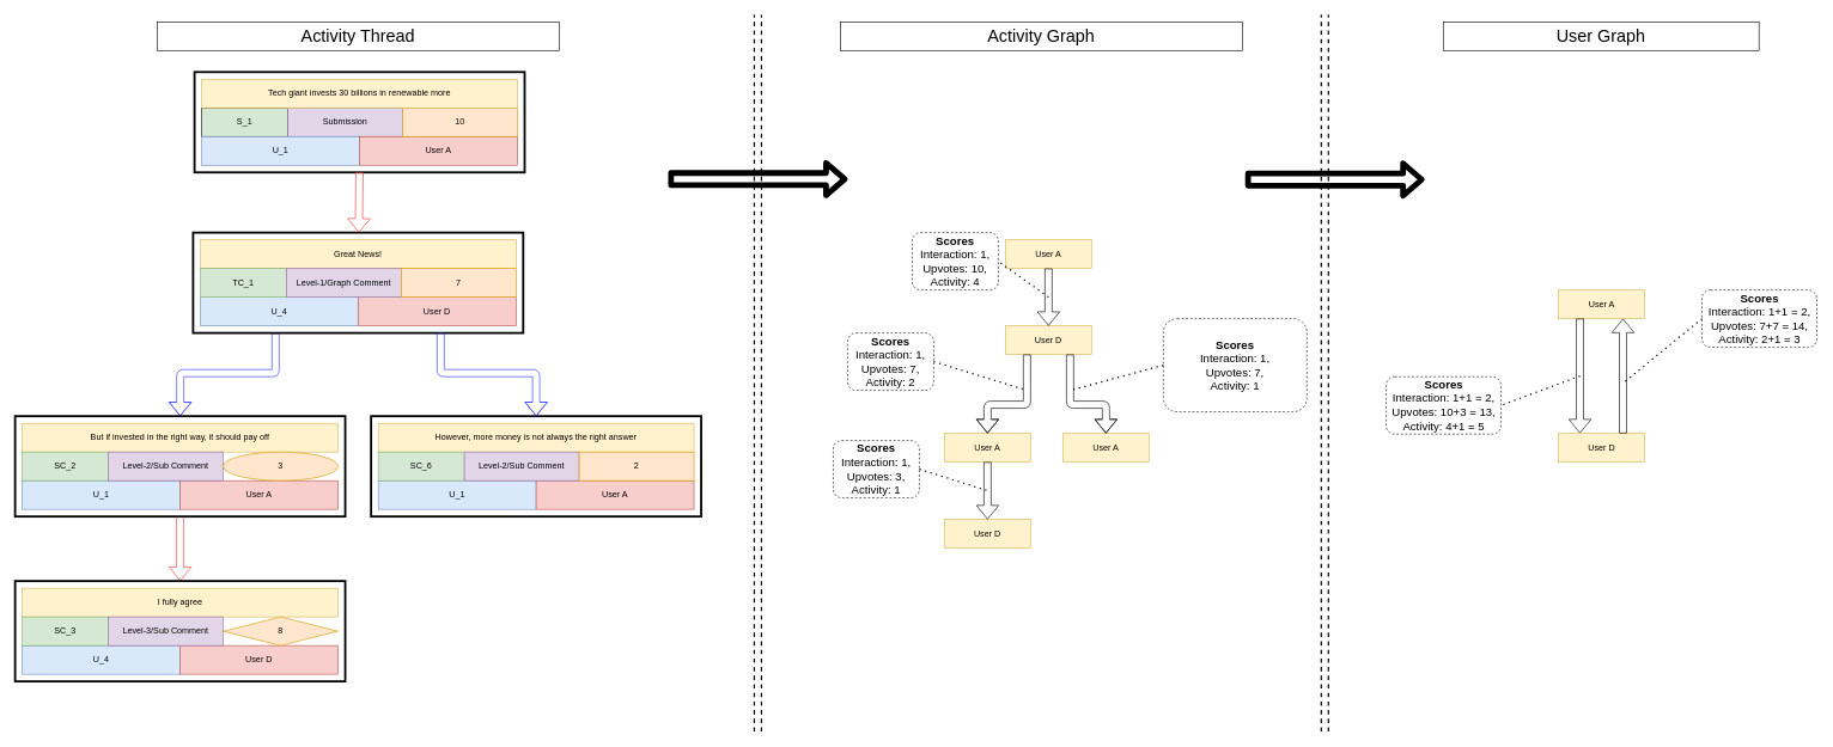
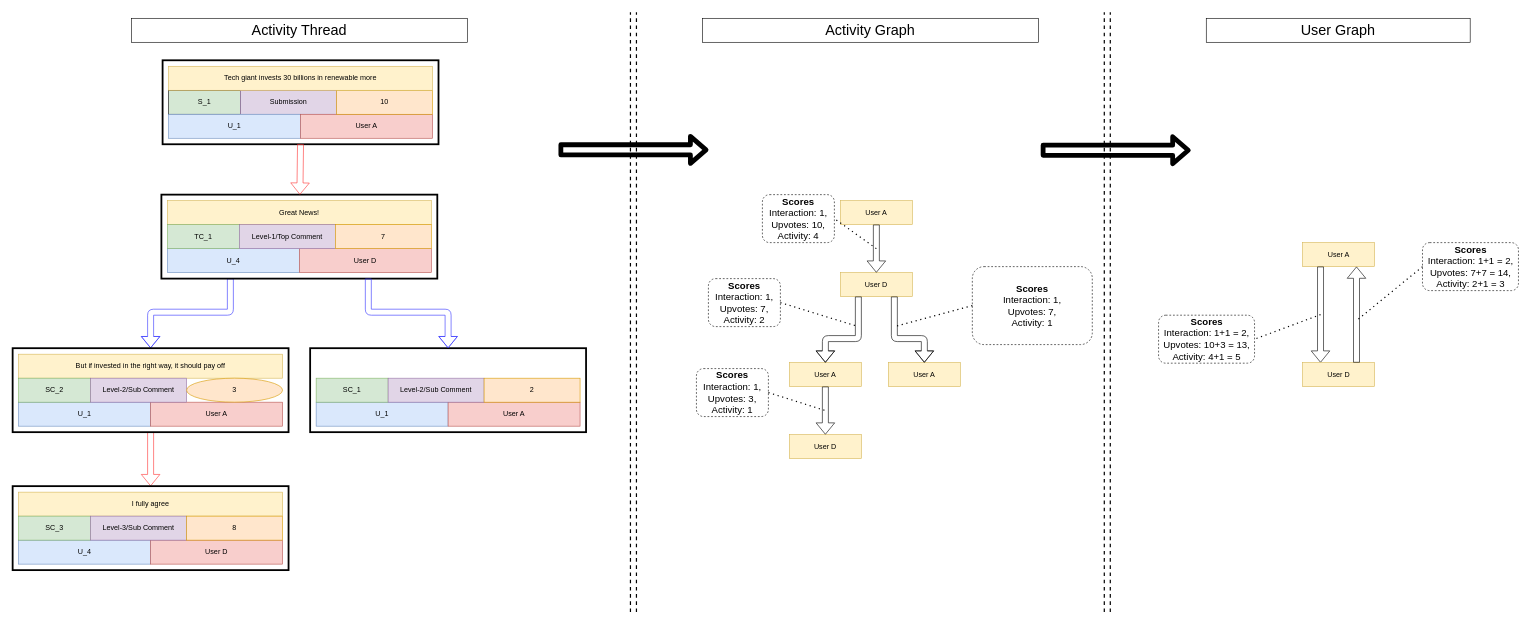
- <mxCell id="32" value="Level-1/Graph Comment" style="rounded=0;whiteSpace=wrap;html=1;strokeColor=#9673a6;fillColor=#e1d5e7;" parent="1" vertex="1"><mxGeometry x="398" y="374" width="160" height="40" as="geometry" /></mxCell>
+ <mxCell id="32" value="Level-1/Top Comment" style="rounded=0;whiteSpace=wrap;html=1;strokeColor=#9673a6;fillColor=#e1d5e7;" parent="1" vertex="1"><mxGeometry x="398" y="374" width="160" height="40" as="geometry" /></mxCell>
- <mxCell id="15" value="However, more money is not always the right answer" style="rounded=0;whiteSpace=wrap;html=1;fillColor=#fff2cc;strokeColor=#d6b656;" parent="1" vertex="1"><mxGeometry x="526" y="590" width="440" height="40" as="geometry" /></mxCell>
- <mxCell id="25" value="SC_6" style="rounded=0;whiteSpace=wrap;html=1;strokeColor=#82b366;fillColor=#d5e8d4;" parent="1" vertex="1"><mxGeometry x="526" y="630" width="120" height="40" as="geometry" /></mxCell>
+ <mxCell id="25" value="SC_1" style="rounded=0;whiteSpace=wrap;html=1;strokeColor=#82b366;fillColor=#d5e8d4;" parent="1" vertex="1"><mxGeometry x="526" y="630" width="120" height="40" as="geometry" /></mxCell>
- <mxCell id="36" value="8" style="rhombus;whiteSpace=wrap;html=1;strokeColor=#d79b00;fillColor=#ffe6cc;" parent="1" vertex="1"><mxGeometry x="310" y="860" width="160" height="40" as="geometry" /></mxCell>
+ <mxCell id="36" value="8" style="rounded=0;whiteSpace=wrap;html=1;strokeColor=#d79b00;fillColor=#ffe6cc;" parent="1" vertex="1"><mxGeometry x="310" y="860" width="160" height="40" as="geometry" /></mxCell>
